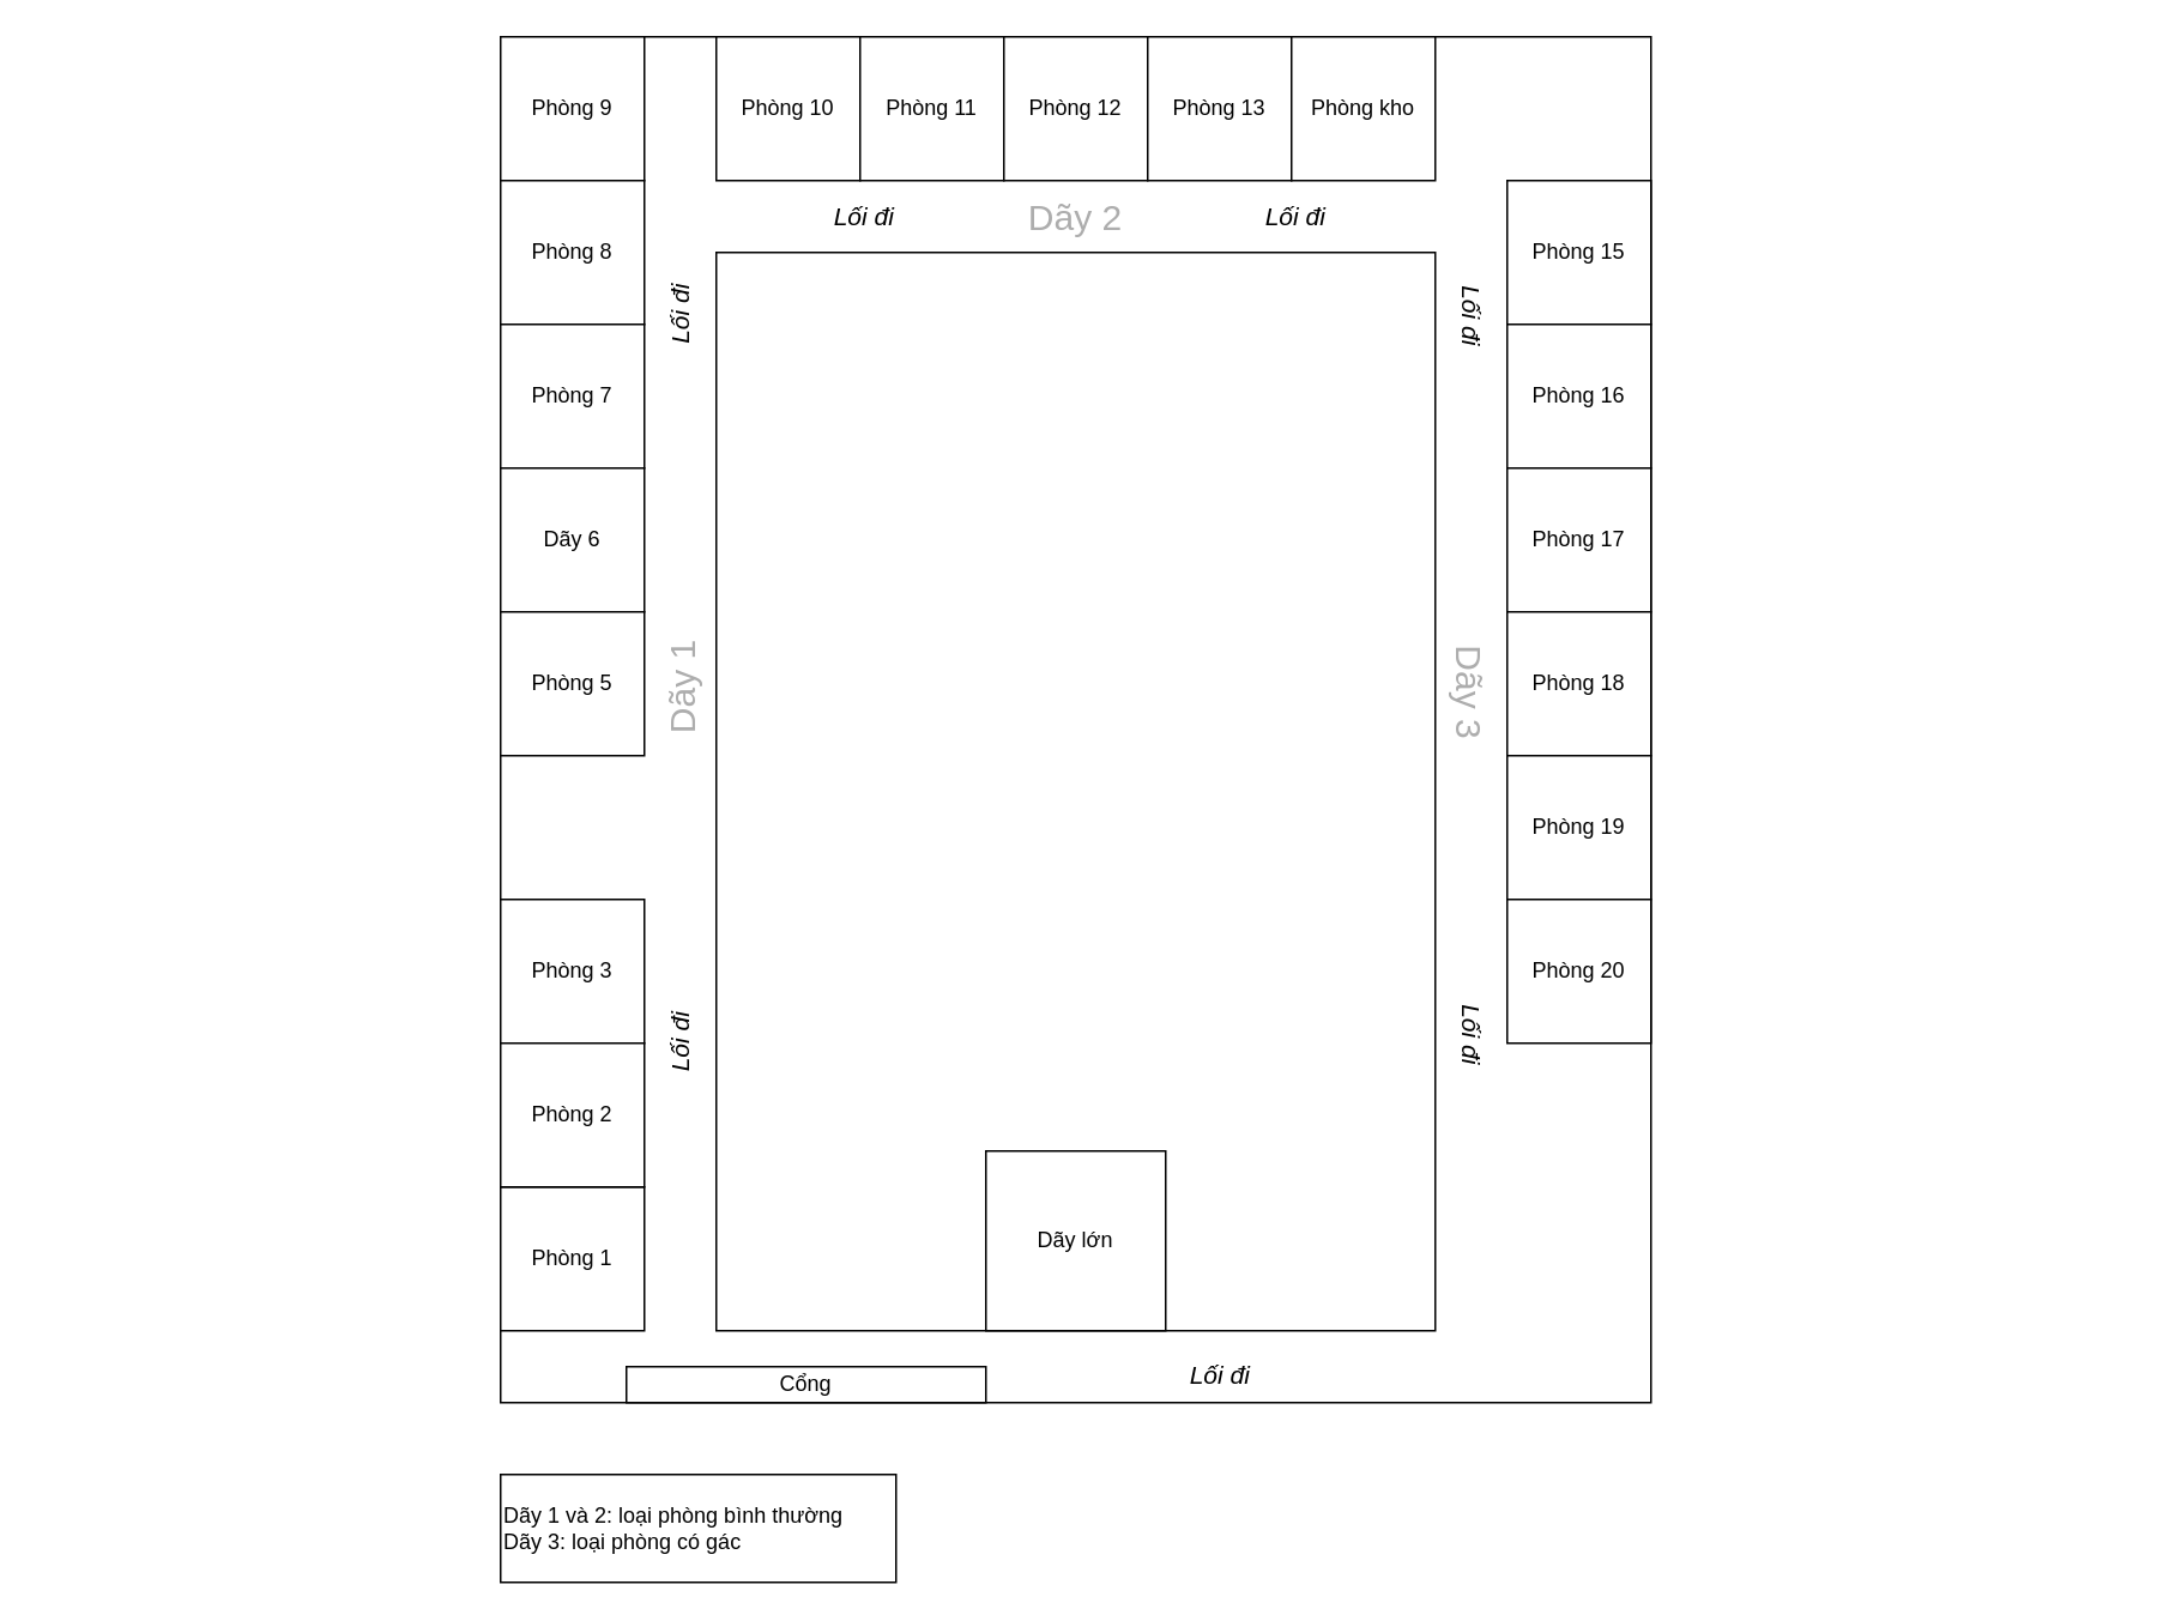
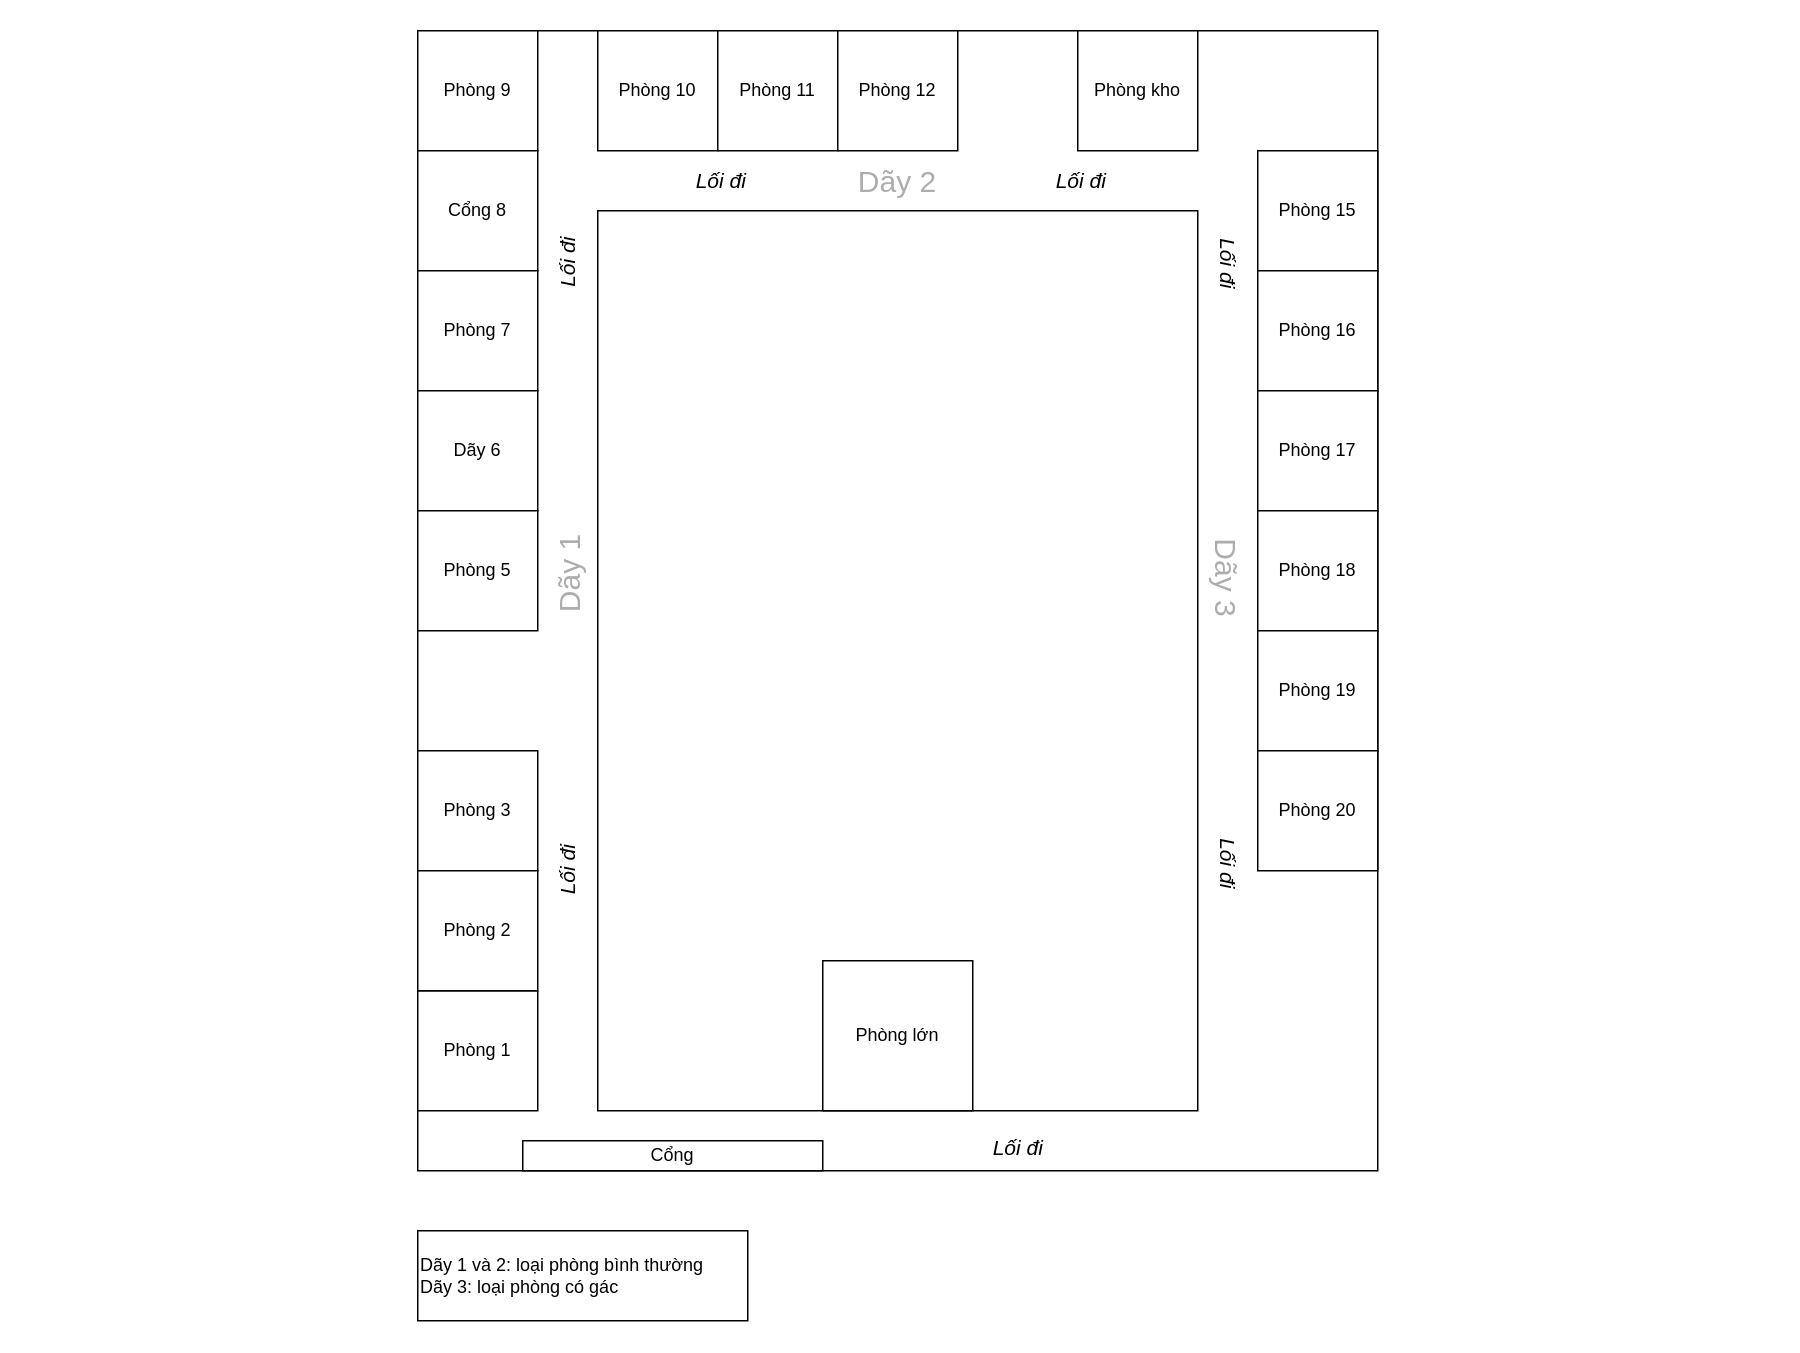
- <mxCell id="7" value="Phòng 13" style="whiteSpace=wrap;html=1;aspect=fixed;" vertex="1" parent="1"><mxGeometry x="638" y="20" width="80" height="80" as="geometry" /></mxCell>
- <mxCell id="9" value="Phòng 8" style="whiteSpace=wrap;html=1;aspect=fixed;" vertex="1" parent="1"><mxGeometry x="278" y="100" width="80" height="80" as="geometry" /></mxCell>
+ <mxCell id="9" value="Cổng 8" style="whiteSpace=wrap;html=1;aspect=fixed;" vertex="1" parent="1"><mxGeometry x="278" y="100" width="80" height="80" as="geometry" /></mxCell>
- <mxCell id="24" value="Dãy lớn" style="whiteSpace=wrap;html=1;aspect=fixed;" vertex="1" parent="1"><mxGeometry x="548" y="640" width="100" height="100" as="geometry" /></mxCell>
+ <mxCell id="24" value="Phòng lớn" style="whiteSpace=wrap;html=1;aspect=fixed;" vertex="1" parent="1"><mxGeometry x="548" y="640" width="100" height="100" as="geometry" /></mxCell>
